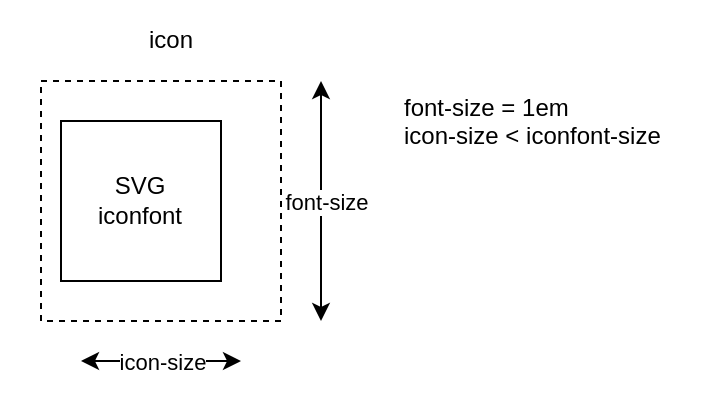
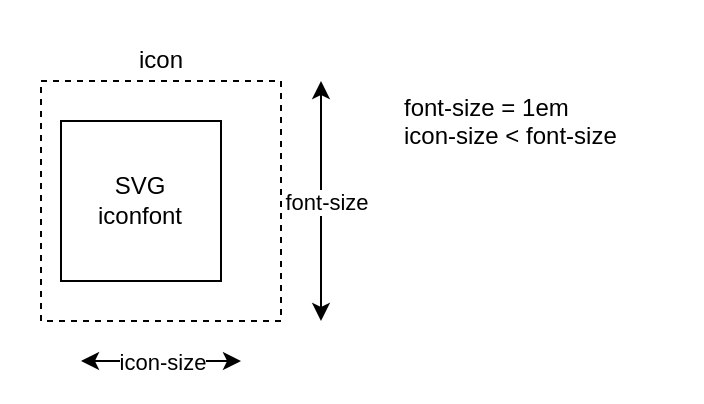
- <mxCell id="3" value="icon" style="text;html=1;align=center;verticalAlign=middle;resizable=0;points=[];autosize=1;strokeColor=none;fillColor=none;spacing=0;labelBorderColor=none;dashed=1;" vertex="1" parent="1"><mxGeometry x="65" y="10" width="40" height="20" as="geometry" /></mxCell>
+ <mxCell id="3" value="icon" style="text;html=1;align=center;verticalAlign=middle;resizable=0;points=[];autosize=1;strokeColor=none;fillColor=none;spacing=0;labelBorderColor=none;dashed=1;" vertex="1" parent="1"><mxGeometry x="60" y="20" width="40" height="20" as="geometry" /></mxCell>
- <mxCell id="9" value="font-size = 1em&lt;br&gt;icon-size &amp;lt; iconfont-size&lt;br&gt;" style="text;html=1;align=left;verticalAlign=top;resizable=0;points=[];autosize=1;strokeColor=none;fillColor=none;" vertex="1" parent="1"><mxGeometry x="200" y="40" width="130" height="40" as="geometry" /></mxCell>
+ <mxCell id="9" value="font-size = 1em&lt;br&gt;icon-size &amp;lt; font-size&lt;br&gt;" style="text;html=1;align=left;verticalAlign=top;resizable=0;points=[];autosize=1;strokeColor=none;fillColor=none;" vertex="1" parent="1"><mxGeometry x="200" y="40" width="130" height="40" as="geometry" /></mxCell>
